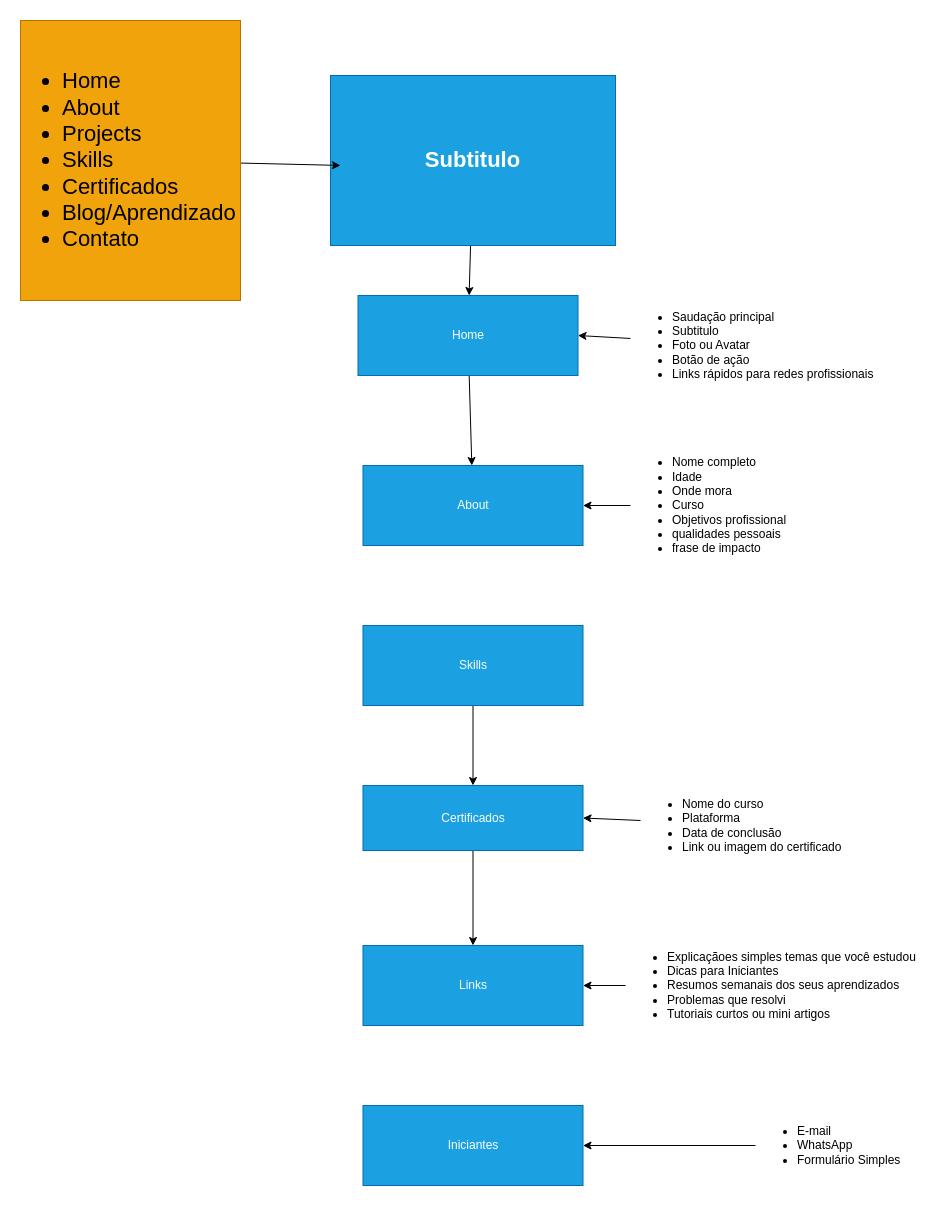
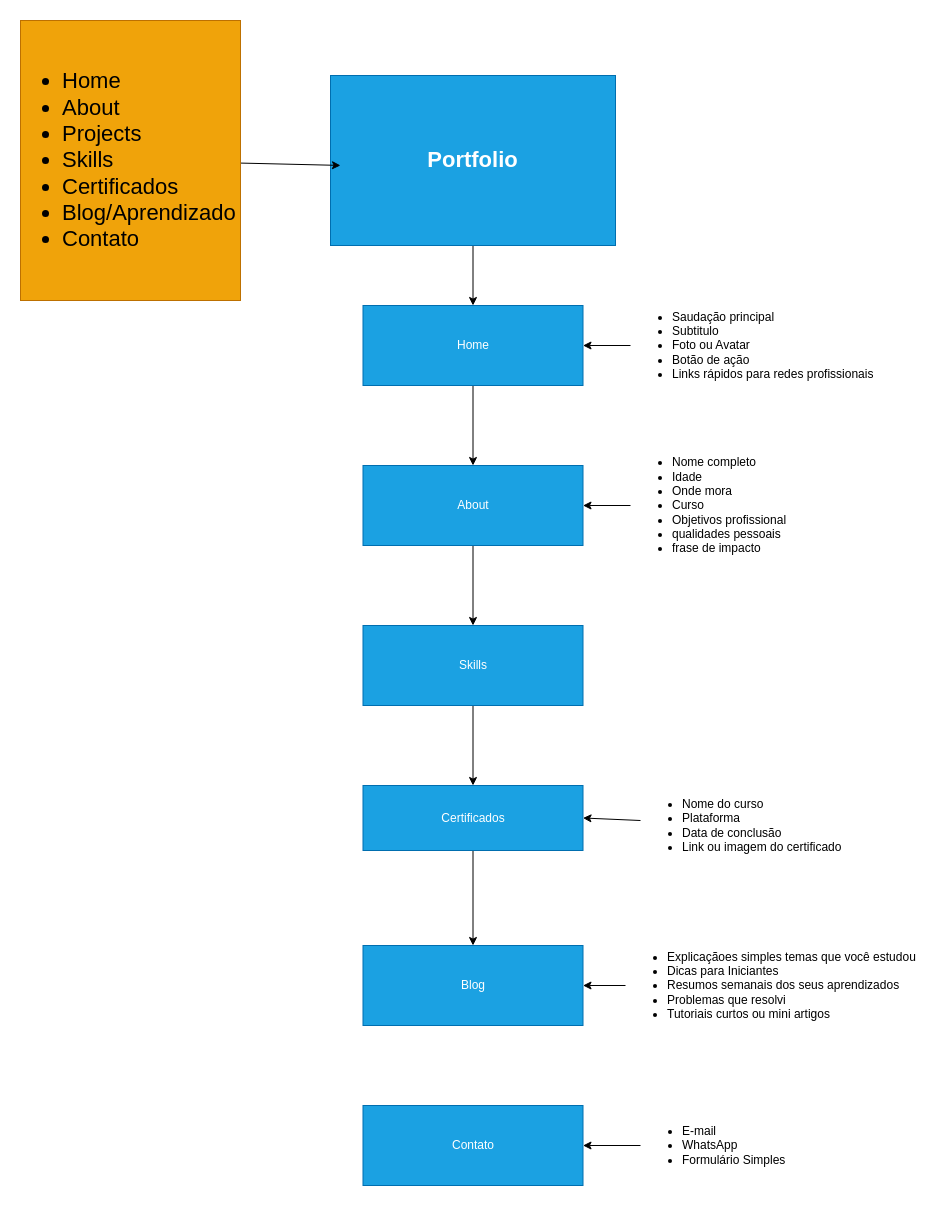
- <mxCell id="3" value="&lt;font size=&quot;1&quot; style=&quot;&quot;&gt;&lt;b style=&quot;font-size: 22px;&quot;&gt;Subtitulo&lt;/b&gt;&lt;/font&gt;" style="rounded=0;whiteSpace=wrap;html=1;fillColor=#1ba1e2;fontColor=#ffffff;strokeColor=#006EAF;" parent="1" vertex="1"><mxGeometry x="330" y="75" width="285" height="170" as="geometry" /></mxCell>
+ <mxCell id="3" value="&lt;font size=&quot;1&quot; style=&quot;&quot;&gt;&lt;b style=&quot;font-size: 22px;&quot;&gt;Portfolio&lt;/b&gt;&lt;/font&gt;" style="rounded=0;whiteSpace=wrap;html=1;fillColor=#1ba1e2;fontColor=#ffffff;strokeColor=#006EAF;" parent="1" vertex="1"><mxGeometry x="330" y="75" width="285" height="170" as="geometry" /></mxCell>
- <mxCell id="7" value="Home" style="rounded=0;whiteSpace=wrap;html=1;fillColor=#1ba1e2;fontColor=#ffffff;strokeColor=#006EAF;" vertex="1" parent="1"><mxGeometry x="357.5" y="295" width="220" height="80" as="geometry" /></mxCell>
+ <mxCell id="7" value="Home" style="rounded=0;whiteSpace=wrap;html=1;fillColor=#1ba1e2;fontColor=#ffffff;strokeColor=#006EAF;" vertex="1" parent="1"><mxGeometry x="362.5" y="305" width="220" height="80" as="geometry" /></mxCell>
+ <mxCell id="10" value="" style="edgeStyle=none;html=1;" edge="1" parent="1" source="11" target="15"><mxGeometry relative="1" as="geometry" /></mxCell>
- <mxCell id="20" value="Links" style="rounded=0;whiteSpace=wrap;html=1;fillColor=#1ba1e2;fontColor=#ffffff;strokeColor=#006EAF;" vertex="1" parent="1"><mxGeometry x="362.5" y="945" width="220" height="80" as="geometry" /></mxCell>
+ <mxCell id="20" value="Blog" style="rounded=0;whiteSpace=wrap;html=1;fillColor=#1ba1e2;fontColor=#ffffff;strokeColor=#006EAF;" vertex="1" parent="1"><mxGeometry x="362.5" y="945" width="220" height="80" as="geometry" /></mxCell>
- <mxCell id="23" value="Iniciantes" style="rounded=0;whiteSpace=wrap;html=1;fillColor=#1ba1e2;fontColor=#ffffff;strokeColor=#006EAF;" vertex="1" parent="1"><mxGeometry x="362.5" y="1105" width="220" height="80" as="geometry" /></mxCell>
+ <mxCell id="23" value="Contato" style="rounded=0;whiteSpace=wrap;html=1;fillColor=#1ba1e2;fontColor=#ffffff;strokeColor=#006EAF;" vertex="1" parent="1"><mxGeometry x="362.5" y="1105" width="220" height="80" as="geometry" /></mxCell>
- <mxCell id="25" value="&lt;ul&gt;&lt;li&gt;E-mail&lt;/li&gt;&lt;li&gt;WhatsApp&lt;/li&gt;&lt;li&gt;Formulário Simples&lt;/li&gt;&lt;/ul&gt;" style="text;strokeColor=none;fillColor=none;html=1;whiteSpace=wrap;verticalAlign=middle;overflow=hidden;" vertex="1" parent="1"><mxGeometry x="755" y="1095" width="160" height="100" as="geometry" /></mxCell>
+ <mxCell id="25" value="&lt;ul&gt;&lt;li&gt;E-mail&lt;/li&gt;&lt;li&gt;WhatsApp&lt;/li&gt;&lt;li&gt;Formulário Simples&lt;/li&gt;&lt;/ul&gt;" style="text;strokeColor=none;fillColor=none;html=1;whiteSpace=wrap;verticalAlign=middle;overflow=hidden;" vertex="1" parent="1"><mxGeometry x="640" y="1095" width="160" height="100" as="geometry" /></mxCell>
